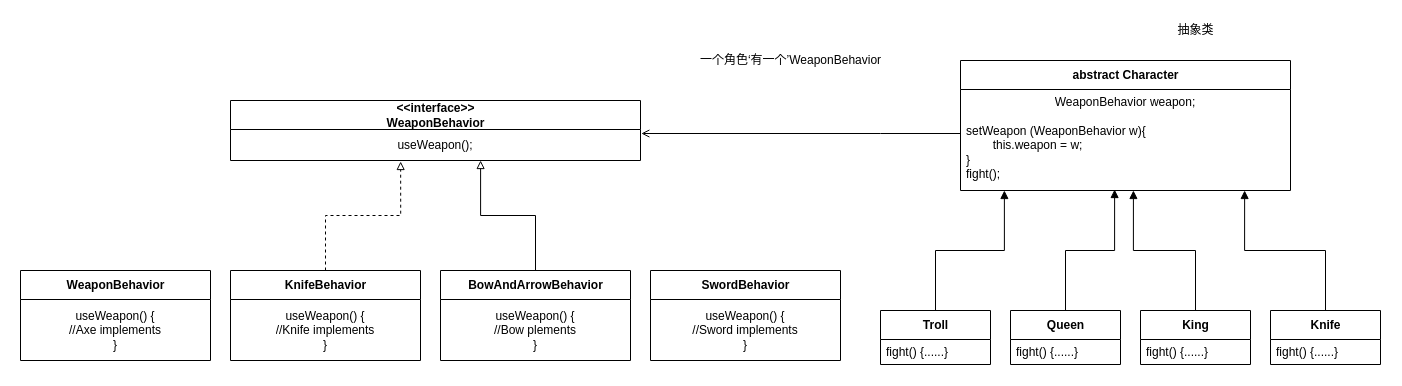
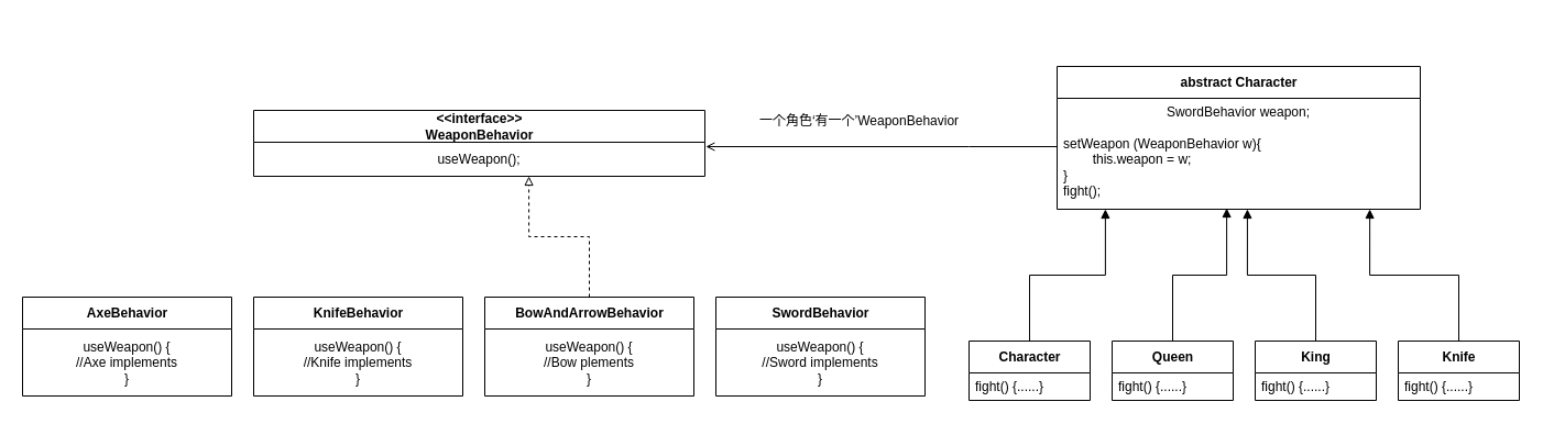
- <mxCell id="31" value="抽象类" style="text;html=1;align=center;verticalAlign=middle;resizable=0;points=[];autosize=1;" vertex="1" parent="1"><mxGeometry x="1170" y="20" width="50" height="20" as="geometry" /></mxCell>
- <mxCell id="30" value="一个角色‘有一个’WeaponBehavior" style="text;html=1;align=center;verticalAlign=middle;resizable=0;points=[];autosize=1;" vertex="1" parent="1"><mxGeometry x="690" y="50" width="200" height="20" as="geometry" /></mxCell>
+ <mxCell id="30" value="一个角色‘有一个’WeaponBehavior" style="text;html=1;align=center;verticalAlign=middle;resizable=0;points=[];autosize=1;" vertex="1" parent="1"><mxGeometry x="680" y="100" width="200" height="20" as="geometry" /></mxCell>
- <mxCell id="15" value="WeaponBehavior weapon;" style="text;html=1;strokeColor=none;fillColor=none;align=center;verticalAlign=middle;spacingLeft=4;spacingRight=4;overflow=hidden;rotatable=0;points=[[0,0.5],[1,0.5]];portConstraint=eastwest;" vertex="1" parent="14"><mxGeometry y="29" width="330" height="25" as="geometry" /></mxCell>
+ <mxCell id="15" value="SwordBehavior weapon;" style="text;html=1;strokeColor=none;fillColor=none;align=center;verticalAlign=middle;spacingLeft=4;spacingRight=4;overflow=hidden;rotatable=0;points=[[0,0.5],[1,0.5]];portConstraint=eastwest;" vertex="1" parent="14"><mxGeometry y="29" width="330" height="25" as="geometry" /></mxCell>
- <mxCell id="2" style="edgeStyle=orthogonalEdgeStyle;rounded=0;orthogonalLoop=1;jettySize=auto;html=1;entryX=0.415;entryY=1.032;entryDx=0;entryDy=0;entryPerimeter=0;dashed=1;endArrow=block;endFill=0;" edge="1" parent="1" source="3" target="13"><mxGeometry relative="1" as="geometry" /></mxCell>
- <mxCell id="5" style="edgeStyle=orthogonalEdgeStyle;rounded=0;orthogonalLoop=1;jettySize=auto;html=1;entryX=0.61;entryY=1;entryDx=0;entryDy=0;entryPerimeter=0;dashed=0;endArrow=block;endFill=0;" edge="1" parent="1" source="6" target="13"><mxGeometry relative="1" as="geometry" /></mxCell>
+ <mxCell id="5" style="edgeStyle=orthogonalEdgeStyle;rounded=0;orthogonalLoop=1;jettySize=auto;html=1;entryX=0.61;entryY=1;entryDx=0;entryDy=0;entryPerimeter=0;dashed=1;endArrow=block;endFill=0;" edge="1" parent="1" source="6" target="13"><mxGeometry relative="1" as="geometry" /></mxCell>
- <mxCell id="8" value="WeaponBehavior" style="swimlane;fontStyle=1;align=center;verticalAlign=middle;childLayout=stackLayout;horizontal=1;startSize=29;horizontalStack=0;resizeParent=1;resizeParentMax=0;resizeLast=0;collapsible=0;marginBottom=0;html=1;" vertex="1" parent="1"><mxGeometry x="20" y="270" width="190" height="90" as="geometry" /></mxCell>
+ <mxCell id="8" value="AxeBehavior" style="swimlane;fontStyle=1;align=center;verticalAlign=middle;childLayout=stackLayout;horizontal=1;startSize=29;horizontalStack=0;resizeParent=1;resizeParentMax=0;resizeLast=0;collapsible=0;marginBottom=0;html=1;" vertex="1" parent="1"><mxGeometry x="20" y="270" width="190" height="90" as="geometry" /></mxCell>
- <mxCell id="27" value="Troll" style="swimlane;fontStyle=1;align=center;verticalAlign=middle;childLayout=stackLayout;horizontal=1;startSize=29;horizontalStack=0;resizeParent=1;resizeParentMax=0;resizeLast=0;collapsible=0;marginBottom=0;html=1;" vertex="1" parent="1"><mxGeometry x="880" y="310" width="110" height="54" as="geometry" /></mxCell>
+ <mxCell id="27" value="Character" style="swimlane;fontStyle=1;align=center;verticalAlign=middle;childLayout=stackLayout;horizontal=1;startSize=29;horizontalStack=0;resizeParent=1;resizeParentMax=0;resizeLast=0;collapsible=0;marginBottom=0;html=1;" vertex="1" parent="1"><mxGeometry x="880" y="310" width="110" height="54" as="geometry" /></mxCell>
